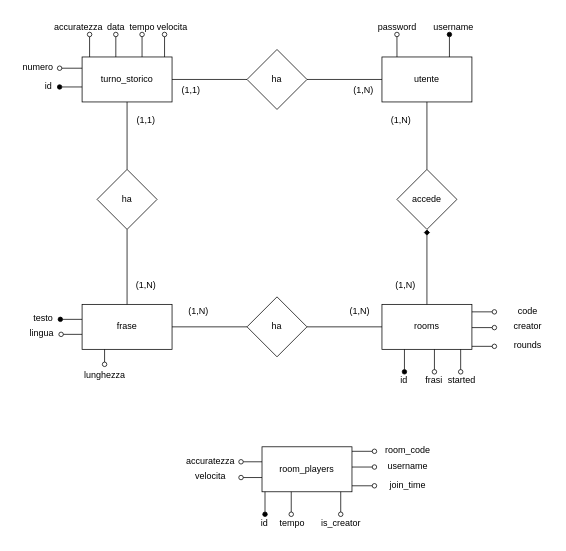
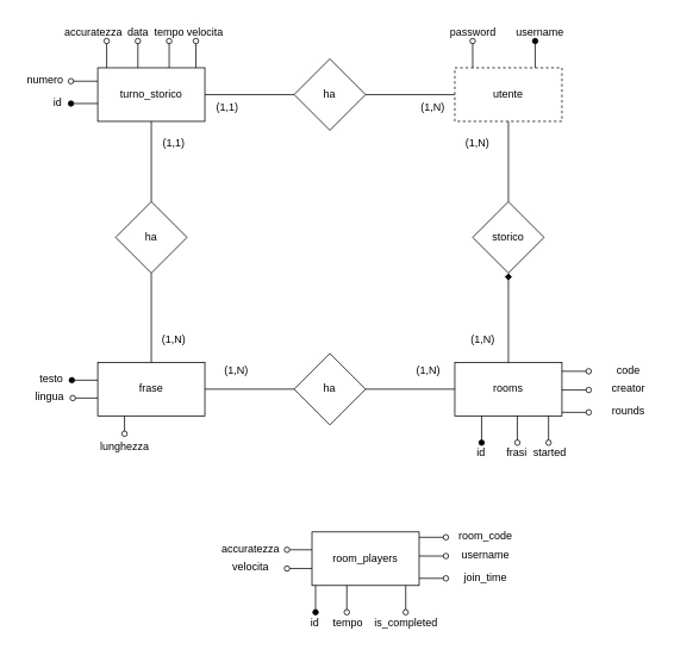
- <mxCell id="4" value="utente" style="rounded=0;whiteSpace=wrap;html=1;" vertex="1" parent="1"><mxGeometry x="509" y="75" width="120" height="60" as="geometry" /></mxCell>
+ <mxCell id="4" value="utente" style="rounded=0;whiteSpace=wrap;html=1;dashed=1;" vertex="1" parent="1"><mxGeometry x="509" y="75" width="120" height="60" as="geometry" /></mxCell>
- <mxCell id="7" value="accede" style="rhombus;whiteSpace=wrap;html=1;" vertex="1" parent="1"><mxGeometry x="529" y="225" width="80" height="80" as="geometry" /></mxCell>
+ <mxCell id="7" value="storico" style="rhombus;whiteSpace=wrap;html=1;" vertex="1" parent="1"><mxGeometry x="529" y="225" width="80" height="80" as="geometry" /></mxCell>
- <mxCell id="70" value="is_creator" style="text;html=1;align=center;verticalAlign=middle;resizable=0;points=[];autosize=1;strokeColor=none;fillColor=none;" vertex="1" parent="1"><mxGeometry x="409" y="682" width="90" height="30" as="geometry" /></mxCell>
+ <mxCell id="70" value="is_completed" style="text;html=1;align=center;verticalAlign=middle;resizable=0;points=[];autosize=1;strokeColor=none;fillColor=none;" vertex="1" parent="1"><mxGeometry x="409" y="682" width="90" height="30" as="geometry" /></mxCell>
